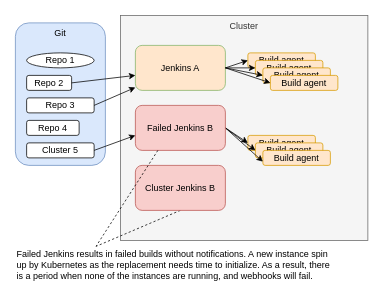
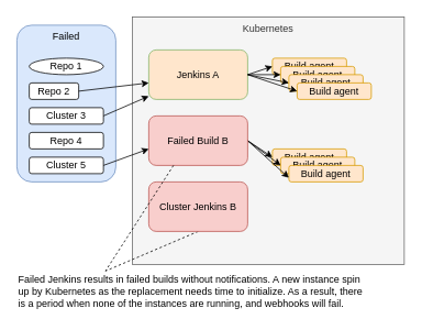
- <mxCell id="3" value="Cluster" style="rounded=0;whiteSpace=wrap;html=1;verticalAlign=top;fillColor=#f5f5f5;strokeColor=#666666;fontColor=#333333;" vertex="1" parent="1"><mxGeometry x="160" y="20" width="330" height="300" as="geometry" /></mxCell>
+ <mxCell id="3" value="Kubernetes" style="rounded=0;whiteSpace=wrap;html=1;verticalAlign=top;fillColor=#f5f5f5;strokeColor=#666666;fontColor=#333333;" vertex="1" parent="1"><mxGeometry x="160" y="20" width="330" height="300" as="geometry" /></mxCell>
- <mxCell id="2" value="Git" style="rounded=1;whiteSpace=wrap;html=1;fillColor=#dae8fc;strokeColor=#6c8ebf;verticalAlign=top;" vertex="1" parent="1"><mxGeometry x="20" y="30" width="120" height="190" as="geometry" /></mxCell>
+ <mxCell id="2" value="Failed" style="rounded=1;whiteSpace=wrap;html=1;fillColor=#dae8fc;strokeColor=#6c8ebf;verticalAlign=top;" vertex="1" parent="1"><mxGeometry x="20" y="30" width="120" height="190" as="geometry" /></mxCell>
- <mxCell id="23" value="Repo 3&lt;br&gt;" style="rounded=1;whiteSpace=wrap;html=1;align=center;" vertex="1" parent="1"><mxGeometry x="35" y="130" width="90" height="20" as="geometry" /></mxCell>
+ <mxCell id="23" value="Cluster 3&lt;br&gt;" style="rounded=1;whiteSpace=wrap;html=1;align=center;" vertex="1" parent="1"><mxGeometry x="35" y="130" width="90" height="20" as="geometry" /></mxCell>
- <mxCell id="24" value="Repo 4&lt;br&gt;" style="rounded=1;whiteSpace=wrap;html=1;align=center;" vertex="1" parent="1"><mxGeometry x="35" y="160" width="70" height="20" as="geometry" /></mxCell>
+ <mxCell id="24" value="Repo 4&lt;br&gt;" style="rounded=1;whiteSpace=wrap;html=1;align=center;" vertex="1" parent="1"><mxGeometry x="35" y="160" width="90" height="20" as="geometry" /></mxCell>
- <mxCell id="26" value="Failed Jenkins B" style="rounded=1;whiteSpace=wrap;html=1;fillColor=#f8cecc;strokeColor=#b85450;" vertex="1" parent="1"><mxGeometry x="180" y="140" width="120" height="60" as="geometry" /></mxCell>
+ <mxCell id="26" value="Failed Build B" style="rounded=1;whiteSpace=wrap;html=1;fillColor=#f8cecc;strokeColor=#b85450;" vertex="1" parent="1"><mxGeometry x="180" y="140" width="120" height="60" as="geometry" /></mxCell>
